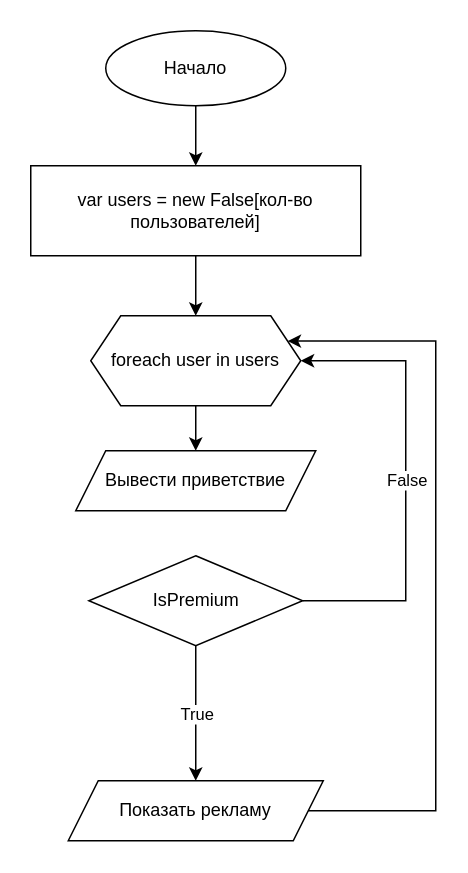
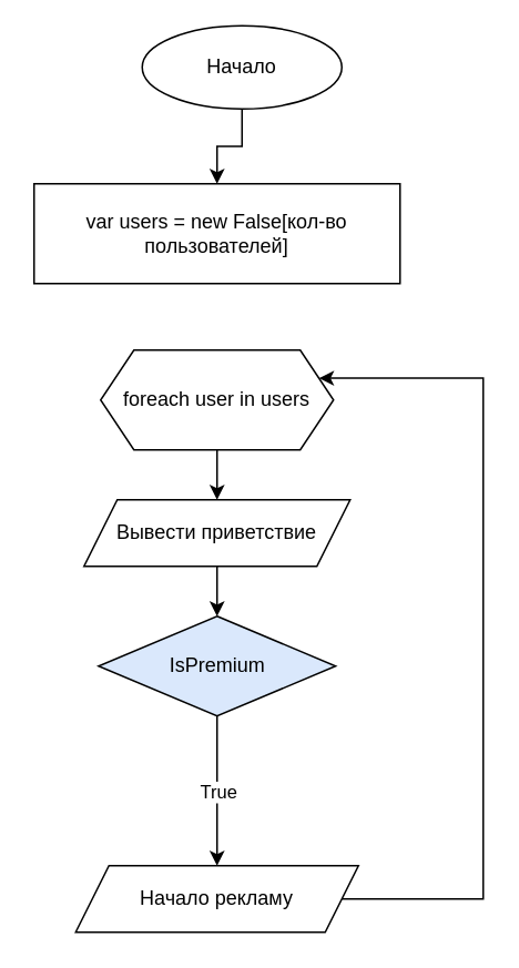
- <mxCell id="3" value="Начало" style="ellipse;whiteSpace=wrap;html=1;" parent="1" vertex="1"><mxGeometry x="70" y="20" width="120" height="50" as="geometry" /></mxCell>
+ <mxCell id="3" value="Начало" style="ellipse;whiteSpace=wrap;html=1;" parent="1" vertex="1"><mxGeometry x="85" y="15" width="120" height="50" as="geometry" /></mxCell>
- <mxCell id="4" style="edgeStyle=orthogonalEdgeStyle;rounded=0;orthogonalLoop=1;jettySize=auto;html=1;entryX=0.5;entryY=0;entryDx=0;entryDy=0;" parent="1" source="5" target="7" edge="1"><mxGeometry relative="1" as="geometry" /></mxCell>
- <mxCell id="15" value="" style="endArrow=classic;html=1;rounded=0;exitX=1;exitY=0.5;exitDx=0;exitDy=0;" parent="1" source="10" target="7" edge="1"><mxGeometry relative="1" as="geometry"><mxPoint x="270" y="400" as="sourcePoint" /><mxPoint x="180" y="260" as="targetPoint" /><Array as="points"><mxPoint x="270" y="400" /><mxPoint x="270" y="240" /></Array></mxGeometry></mxCell>
- <mxCell id="16" value="False" style="edgeLabel;resizable=0;html=1;align=center;verticalAlign=middle;" parent="15" connectable="0" vertex="1"><mxGeometry relative="1" as="geometry" /></mxCell>
+ <mxCell id="8" style="edgeStyle=orthogonalEdgeStyle;rounded=0;orthogonalLoop=1;jettySize=auto;html=1;entryX=0.5;entryY=0;entryDx=0;entryDy=0;" parent="1" source="9" target="10" edge="1"><mxGeometry relative="1" as="geometry" /></mxCell>
- <mxCell id="10" value="IsPremium" style="rhombus;whiteSpace=wrap;html=1;" parent="1" vertex="1"><mxGeometry x="58.75" y="370" width="142.5" height="60" as="geometry" /></mxCell>
+ <mxCell id="10" value="IsPremium" style="rhombus;whiteSpace=wrap;html=1;fillColor=#dae8fc;" parent="1" vertex="1"><mxGeometry x="58.75" y="370" width="142.5" height="60" as="geometry" /></mxCell>
- <mxCell id="12" value="Показать рекламу" style="shape=parallelogram;perimeter=parallelogramPerimeter;whiteSpace=wrap;html=1;fixedSize=1;" parent="1" vertex="1"><mxGeometry x="45" y="520" width="170" height="40" as="geometry" /></mxCell>
+ <mxCell id="12" value="Начало рекламу" style="shape=parallelogram;perimeter=parallelogramPerimeter;whiteSpace=wrap;html=1;fixedSize=1;" parent="1" vertex="1"><mxGeometry x="45" y="520" width="170" height="40" as="geometry" /></mxCell>
